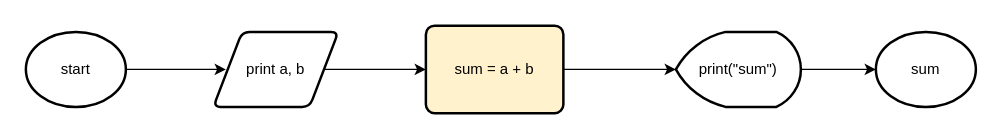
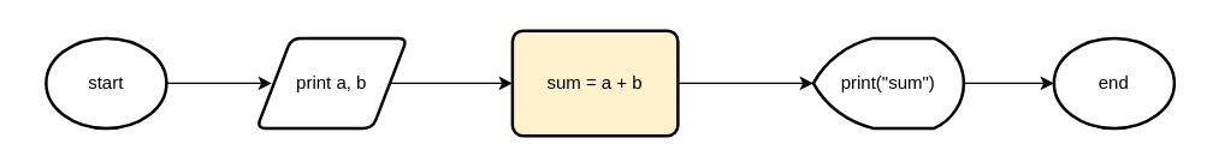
- <mxCell id="3" value="start" style="strokeWidth=2;html=1;shape=mxgraph.flowchart.start_1;whiteSpace=wrap;" vertex="1" parent="1"><mxGeometry x="20" y="25" width="80" height="60" as="geometry" /></mxCell>
+ <mxCell id="3" value="start" style="strokeWidth=2;html=1;shape=mxgraph.flowchart.start_1;whiteSpace=wrap;" vertex="1" parent="1"><mxGeometry x="30" y="25" width="80" height="60" as="geometry" /></mxCell>
- <mxCell id="10" value="sum" style="strokeWidth=2;html=1;shape=mxgraph.flowchart.start_1;whiteSpace=wrap;" vertex="1" parent="1"><mxGeometry x="700" y="25" width="80" height="60" as="geometry" /></mxCell>
+ <mxCell id="10" value="end" style="strokeWidth=2;html=1;shape=mxgraph.flowchart.start_1;whiteSpace=wrap;" vertex="1" parent="1"><mxGeometry x="700" y="25" width="80" height="60" as="geometry" /></mxCell>
